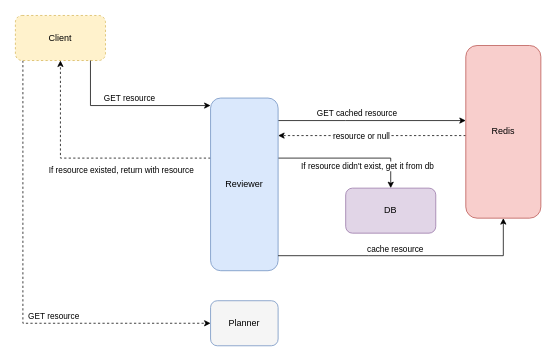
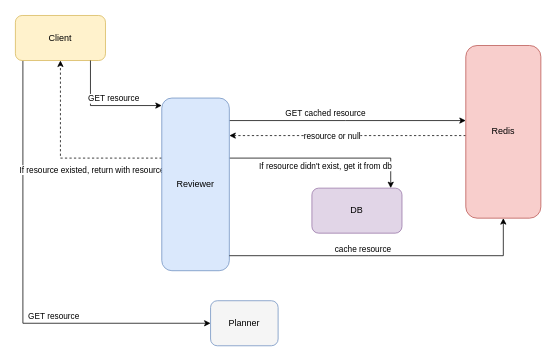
- <mxCell id="4" value="Client" style="rounded=1;whiteSpace=wrap;html=1;fillColor=#fff2cc;strokeColor=#d6b656;dashed=1;" vertex="1" parent="1"><mxGeometry x="20" y="20" width="120" height="60" as="geometry" /></mxCell>
+ <mxCell id="4" value="Client" style="rounded=1;whiteSpace=wrap;html=1;fillColor=#fff2cc;strokeColor=#d6b656;" vertex="1" parent="1"><mxGeometry x="20" y="20" width="120" height="60" as="geometry" /></mxCell>
- <mxCell id="12" value="Reviewer" style="rounded=1;whiteSpace=wrap;html=1;fillColor=#dae8fc;strokeColor=#6c8ebf;" vertex="1" parent="1"><mxGeometry x="280" y="130" width="90" height="230" as="geometry" /></mxCell>
+ <mxCell id="12" value="Reviewer" style="rounded=1;whiteSpace=wrap;html=1;fillColor=#dae8fc;strokeColor=#6c8ebf;" vertex="1" parent="1"><mxGeometry x="215" y="130" width="90" height="230" as="geometry" /></mxCell>
- <mxCell id="13" value="DB" style="rounded=1;whiteSpace=wrap;html=1;fillColor=#e1d5e7;strokeColor=#9673a6;" vertex="1" parent="1"><mxGeometry x="460" y="250" width="120" height="60" as="geometry" /></mxCell>
+ <mxCell id="13" value="DB" style="rounded=1;whiteSpace=wrap;html=1;fillColor=#e1d5e7;strokeColor=#9673a6;" vertex="1" parent="1"><mxGeometry x="415" y="250" width="120" height="60" as="geometry" /></mxCell>
- <mxCell id="2" style="edgeStyle=orthogonalEdgeStyle;rounded=0;orthogonalLoop=1;jettySize=auto;html=1;dashed=1;" edge="1" parent="1" source="4" target="5"><mxGeometry relative="1" as="geometry"><Array as="points"><mxPoint x="30" y="430" /></Array></mxGeometry></mxCell>
+ <mxCell id="2" style="edgeStyle=orthogonalEdgeStyle;rounded=0;orthogonalLoop=1;jettySize=auto;html=1;" edge="1" parent="1" source="4" target="5"><mxGeometry relative="1" as="geometry"><Array as="points"><mxPoint x="30" y="430" /></Array></mxGeometry></mxCell>
